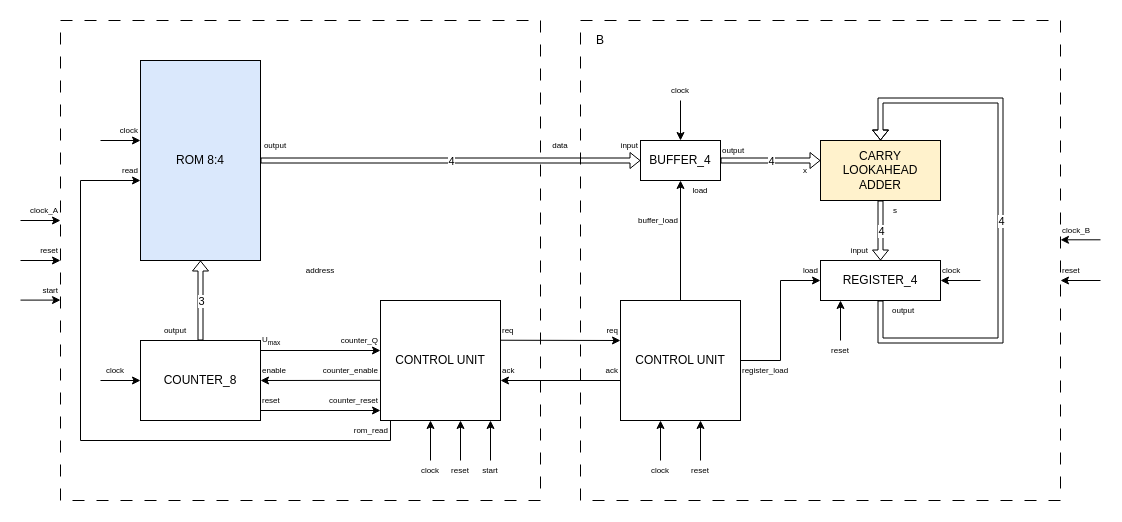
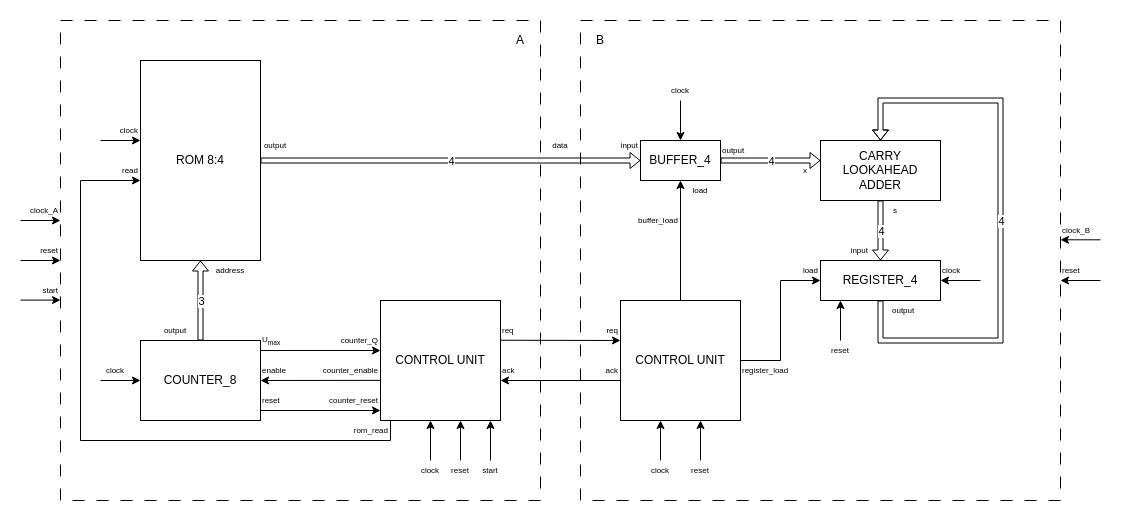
+ <mxCell id="33" value="A" style="text;html=1;align=center;verticalAlign=middle;whiteSpace=wrap;rounded=0;" vertex="1" parent="1"><mxGeometry x="500" y="20" width="40" height="40" as="geometry" /></mxCell>
- <mxCell id="4" value="ROM 8:4" style="rounded=0;whiteSpace=wrap;html=1;fillColor=#dae8fc;" vertex="1" parent="1"><mxGeometry x="140" y="60" width="120" height="200" as="geometry" /></mxCell>
+ <mxCell id="4" value="ROM 8:4" style="rounded=0;whiteSpace=wrap;html=1;" vertex="1" parent="1"><mxGeometry x="140" y="60" width="120" height="200" as="geometry" /></mxCell>
- <mxCell id="49" value="CARRY LOOKAHEAD ADDER" style="rounded=0;whiteSpace=wrap;html=1;fillColor=#fff2cc;" vertex="1" parent="1"><mxGeometry x="820" y="140" width="120" height="60" as="geometry" /></mxCell>
+ <mxCell id="49" value="CARRY LOOKAHEAD ADDER" style="rounded=0;whiteSpace=wrap;html=1;" vertex="1" parent="1"><mxGeometry x="820" y="140" width="120" height="60" as="geometry" /></mxCell>
- <mxCell id="12" value="address" style="text;html=1;align=center;verticalAlign=middle;whiteSpace=wrap;rounded=0;fontSize=8;" vertex="1" parent="1"><mxGeometry x="290" y="260" width="60" height="20" as="geometry" /></mxCell>
+ <mxCell id="12" value="address" style="text;html=1;align=center;verticalAlign=middle;whiteSpace=wrap;rounded=0;fontSize=8;" vertex="1" parent="1"><mxGeometry x="200" y="260" width="60" height="20" as="geometry" /></mxCell>
